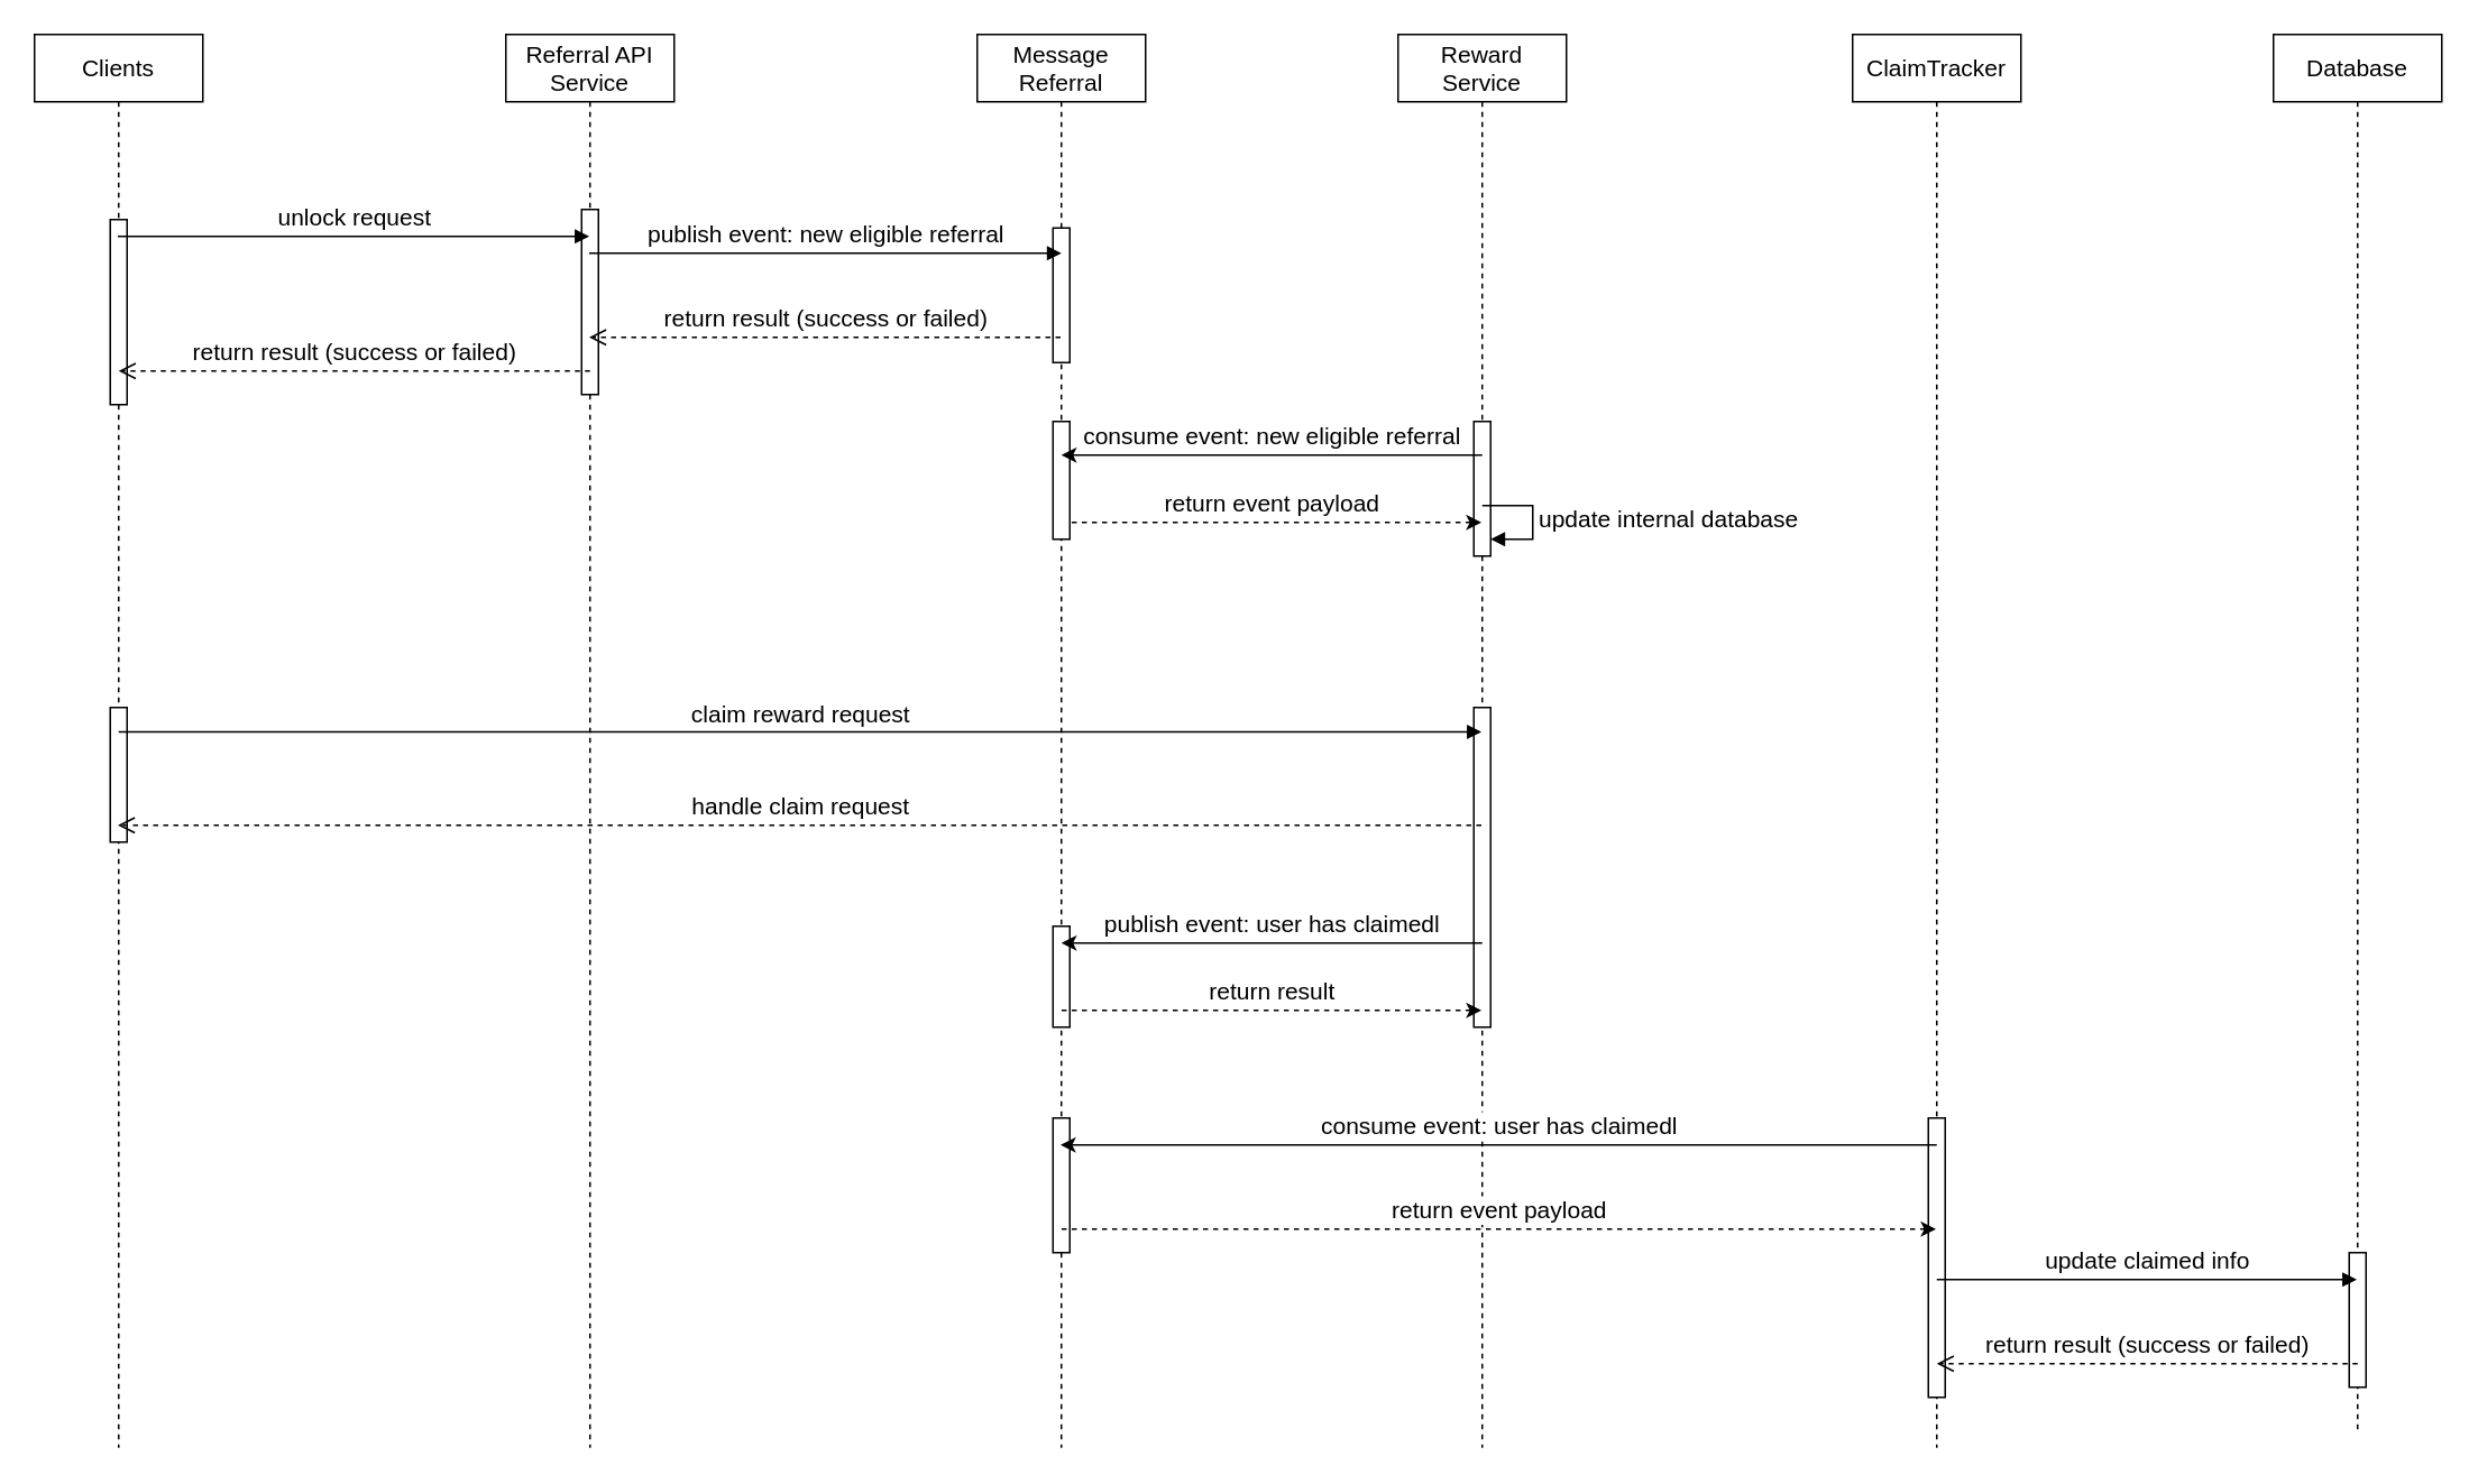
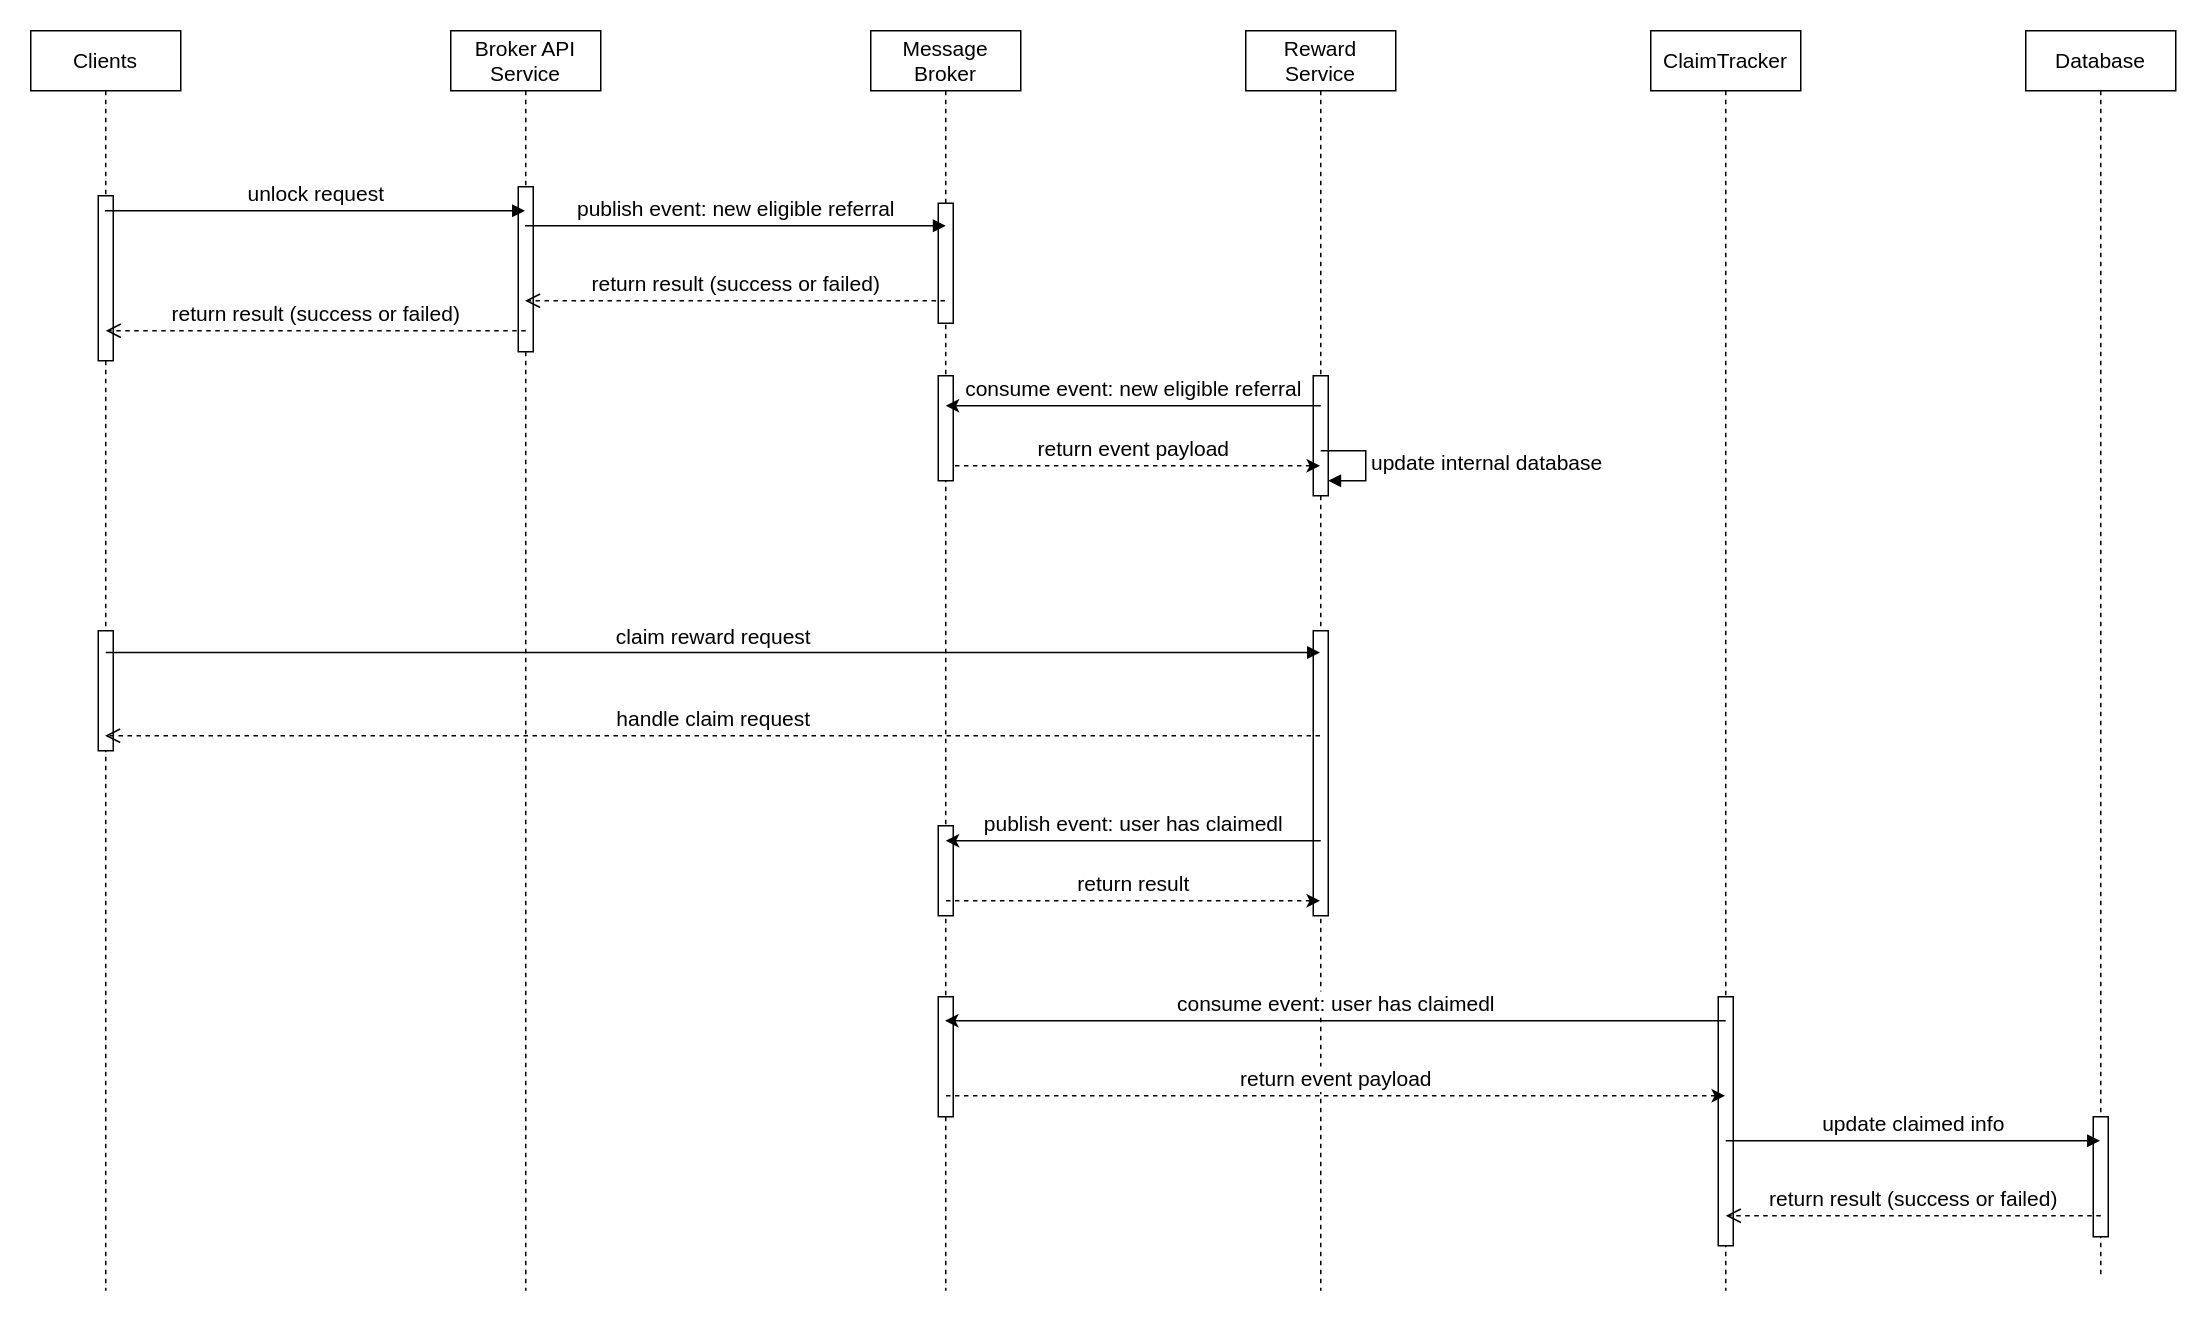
- <mxCell id="8" value="Referral API Service" style="shape=umlLifeline;perimeter=lifelinePerimeter;whiteSpace=wrap;html=1;container=1;collapsible=0;recursiveResize=0;outlineConnect=0;fontSize=14;" vertex="1" parent="1"><mxGeometry x="300" y="20" width="100" height="840" as="geometry" /></mxCell>
+ <mxCell id="8" value="Broker API Service" style="shape=umlLifeline;perimeter=lifelinePerimeter;whiteSpace=wrap;html=1;container=1;collapsible=0;recursiveResize=0;outlineConnect=0;fontSize=14;" vertex="1" parent="1"><mxGeometry x="300" y="20" width="100" height="840" as="geometry" /></mxCell>
- <mxCell id="10" value="Message Referral" style="shape=umlLifeline;perimeter=lifelinePerimeter;whiteSpace=wrap;html=1;container=1;collapsible=0;recursiveResize=0;outlineConnect=0;fontSize=14;" vertex="1" parent="1"><mxGeometry x="580" y="20" width="100" height="840" as="geometry" /></mxCell>
+ <mxCell id="10" value="Message Broker" style="shape=umlLifeline;perimeter=lifelinePerimeter;whiteSpace=wrap;html=1;container=1;collapsible=0;recursiveResize=0;outlineConnect=0;fontSize=14;" vertex="1" parent="1"><mxGeometry x="580" y="20" width="100" height="840" as="geometry" /></mxCell>
